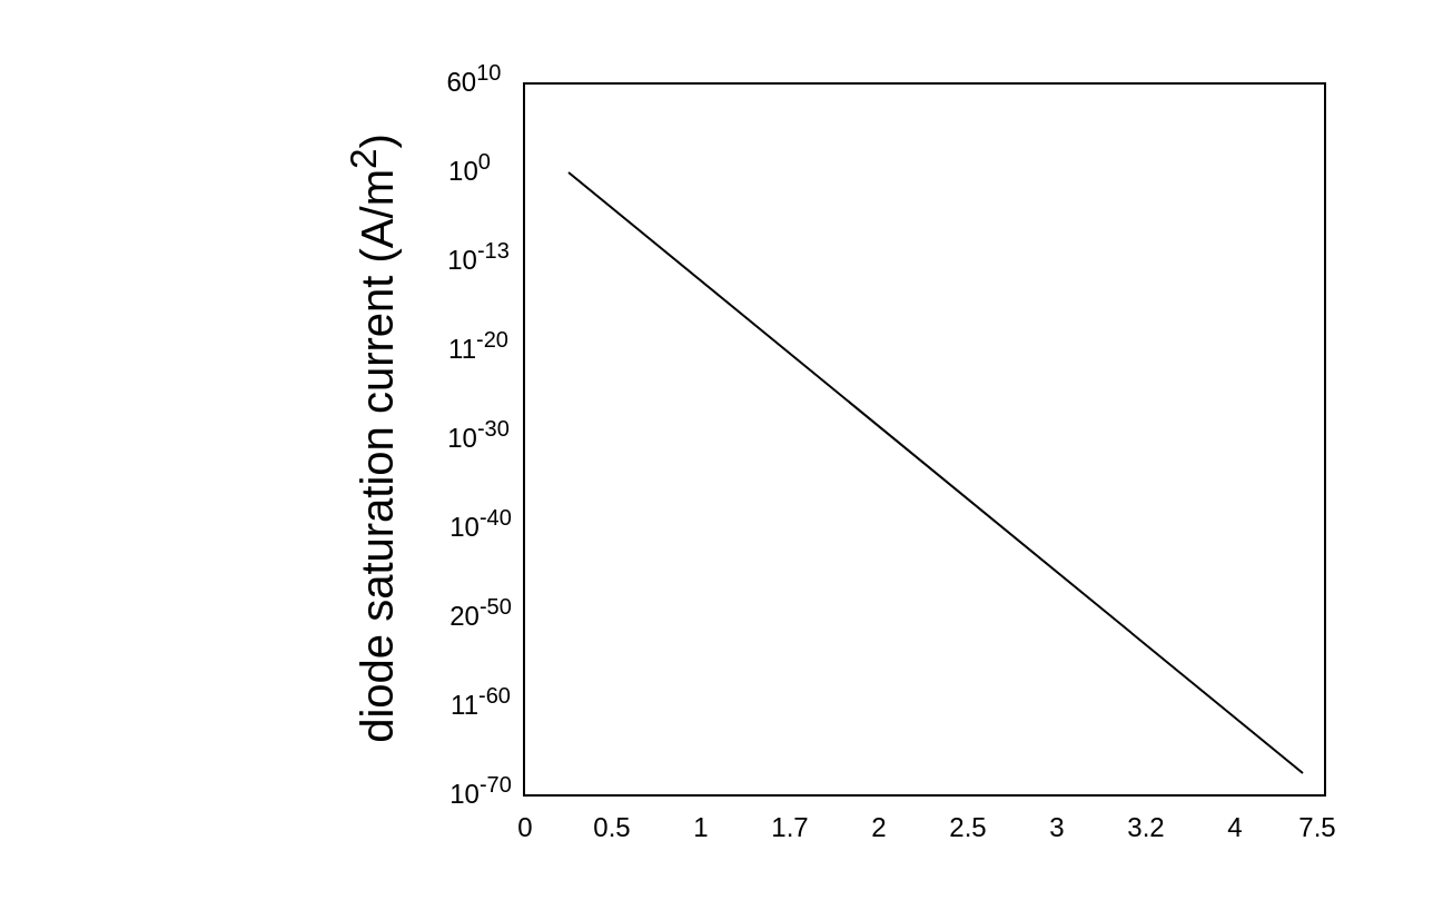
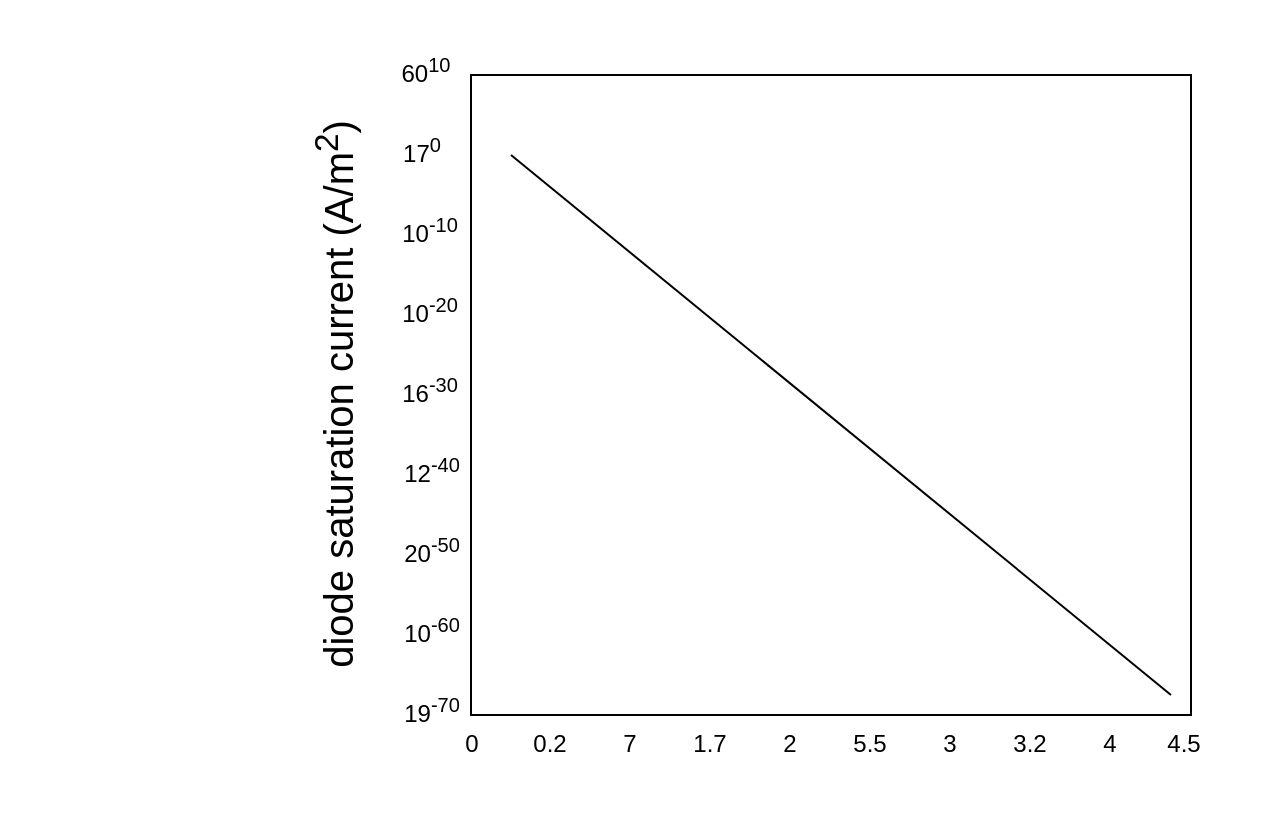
- <mxCell id="17" value="&lt;font&gt;10&lt;sup style=&quot;&quot;&gt;0&lt;/sup&gt;&lt;/font&gt;" style="text;html=1;align=center;verticalAlign=middle;whiteSpace=wrap;rounded=0;" parent="1" vertex="1"><mxGeometry x="181" y="60" width="60" height="30" as="geometry" /></mxCell>
+ <mxCell id="17" value="&lt;font&gt;17&lt;sup style=&quot;&quot;&gt;0&lt;/sup&gt;&lt;/font&gt;" style="text;html=1;align=center;verticalAlign=middle;whiteSpace=wrap;rounded=0;" parent="1" vertex="1"><mxGeometry x="181" y="60" width="60" height="30" as="geometry" /></mxCell>
- <mxCell id="18" value="&lt;font&gt;10&lt;sup style=&quot;&quot;&gt;-13&lt;/sup&gt;&lt;/font&gt;" style="text;html=1;align=center;verticalAlign=middle;whiteSpace=wrap;rounded=0;" parent="1" vertex="1"><mxGeometry x="185" y="100" width="60" height="30" as="geometry" /></mxCell>
+ <mxCell id="18" value="&lt;font&gt;10&lt;sup style=&quot;&quot;&gt;-10&lt;/sup&gt;&lt;/font&gt;" style="text;html=1;align=center;verticalAlign=middle;whiteSpace=wrap;rounded=0;" parent="1" vertex="1"><mxGeometry x="185" y="100" width="60" height="30" as="geometry" /></mxCell>
- <mxCell id="19" value="&lt;font&gt;11&lt;sup style=&quot;&quot;&gt;-20&lt;/sup&gt;&lt;/font&gt;" style="text;html=1;align=center;verticalAlign=middle;whiteSpace=wrap;rounded=0;" parent="1" vertex="1"><mxGeometry x="185" y="140" width="60" height="30" as="geometry" /></mxCell>
+ <mxCell id="19" value="&lt;font&gt;10&lt;sup style=&quot;&quot;&gt;-20&lt;/sup&gt;&lt;/font&gt;" style="text;html=1;align=center;verticalAlign=middle;whiteSpace=wrap;rounded=0;" parent="1" vertex="1"><mxGeometry x="185" y="140" width="60" height="30" as="geometry" /></mxCell>
- <mxCell id="6" value="10&lt;sup&gt;-30&lt;/sup&gt;" style="text;html=1;align=center;verticalAlign=middle;whiteSpace=wrap;rounded=0;" parent="1" vertex="1"><mxGeometry x="185" y="180" width="60" height="30" as="geometry" /></mxCell>
+ <mxCell id="6" value="16&lt;sup&gt;-30&lt;/sup&gt;" style="text;html=1;align=center;verticalAlign=middle;whiteSpace=wrap;rounded=0;" parent="1" vertex="1"><mxGeometry x="185" y="180" width="60" height="30" as="geometry" /></mxCell>
- <mxCell id="20" value="10&lt;sup&gt;-40&lt;/sup&gt;" style="text;html=1;align=center;verticalAlign=middle;whiteSpace=wrap;rounded=0;" parent="1" vertex="1"><mxGeometry x="186" y="220" width="60" height="30" as="geometry" /></mxCell>
+ <mxCell id="20" value="12&lt;sup&gt;-40&lt;/sup&gt;" style="text;html=1;align=center;verticalAlign=middle;whiteSpace=wrap;rounded=0;" parent="1" vertex="1"><mxGeometry x="186" y="220" width="60" height="30" as="geometry" /></mxCell>
- <mxCell id="22" value="11&lt;sup&gt;-60&lt;/sup&gt;" style="text;html=1;align=center;verticalAlign=middle;whiteSpace=wrap;rounded=0;" parent="1" vertex="1"><mxGeometry x="186" y="300" width="60" height="30" as="geometry" /></mxCell>
+ <mxCell id="22" value="10&lt;sup&gt;-60&lt;/sup&gt;" style="text;html=1;align=center;verticalAlign=middle;whiteSpace=wrap;rounded=0;" parent="1" vertex="1"><mxGeometry x="186" y="300" width="60" height="30" as="geometry" /></mxCell>
- <mxCell id="23" value="10&lt;sup&gt;-70&lt;/sup&gt;" style="text;html=1;align=center;verticalAlign=middle;whiteSpace=wrap;rounded=0;" parent="1" vertex="1"><mxGeometry x="186" y="340" width="60" height="30" as="geometry" /></mxCell>
+ <mxCell id="23" value="19&lt;sup&gt;-70&lt;/sup&gt;" style="text;html=1;align=center;verticalAlign=middle;whiteSpace=wrap;rounded=0;" parent="1" vertex="1"><mxGeometry x="186" y="340" width="60" height="30" as="geometry" /></mxCell>
- <mxCell id="9" value="0.5" style="text;html=1;align=center;verticalAlign=middle;whiteSpace=wrap;rounded=0;" parent="1" vertex="1"><mxGeometry x="245" y="357" width="60" height="30" as="geometry" /></mxCell>
+ <mxCell id="9" value="0.2" style="text;html=1;align=center;verticalAlign=middle;whiteSpace=wrap;rounded=0;" parent="1" vertex="1"><mxGeometry x="245" y="357" width="60" height="30" as="geometry" /></mxCell>
- <mxCell id="10" value="1" style="text;html=1;align=center;verticalAlign=middle;whiteSpace=wrap;rounded=0;" parent="1" vertex="1"><mxGeometry x="285" y="357" width="60" height="30" as="geometry" /></mxCell>
+ <mxCell id="10" value="7" style="text;html=1;align=center;verticalAlign=middle;whiteSpace=wrap;rounded=0;" parent="1" vertex="1"><mxGeometry x="285" y="357" width="60" height="30" as="geometry" /></mxCell>
- <mxCell id="13" value="2.5" style="text;html=1;align=center;verticalAlign=middle;whiteSpace=wrap;rounded=0;" parent="1" vertex="1"><mxGeometry x="405" y="357" width="60" height="30" as="geometry" /></mxCell>
+ <mxCell id="13" value="5.5" style="text;html=1;align=center;verticalAlign=middle;whiteSpace=wrap;rounded=0;" parent="1" vertex="1"><mxGeometry x="405" y="357" width="60" height="30" as="geometry" /></mxCell>
- <mxCell id="7" value="7.5" style="text;html=1;align=center;verticalAlign=middle;whiteSpace=wrap;rounded=0;" parent="1" vertex="1"><mxGeometry x="562" y="357" width="60" height="30" as="geometry" /></mxCell>
+ <mxCell id="7" value="4.5" style="text;html=1;align=center;verticalAlign=middle;whiteSpace=wrap;rounded=0;" parent="1" vertex="1"><mxGeometry x="562" y="357" width="60" height="30" as="geometry" /></mxCell>
